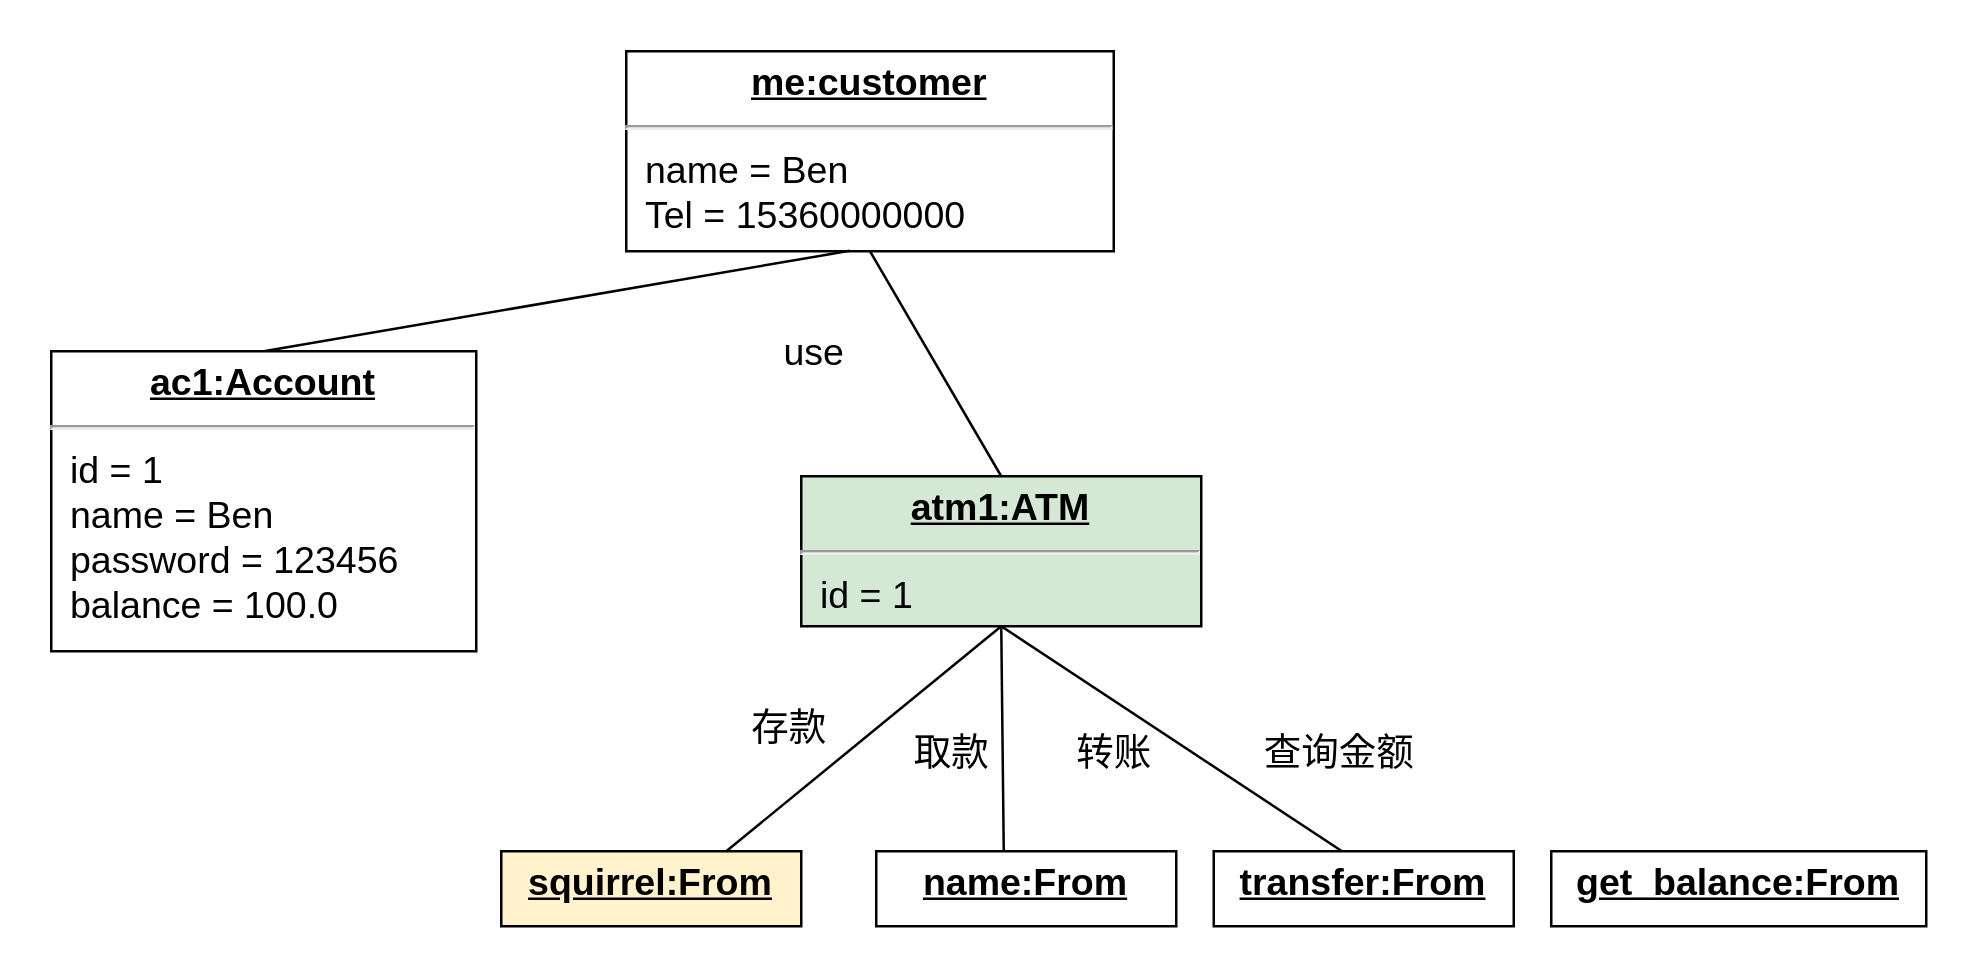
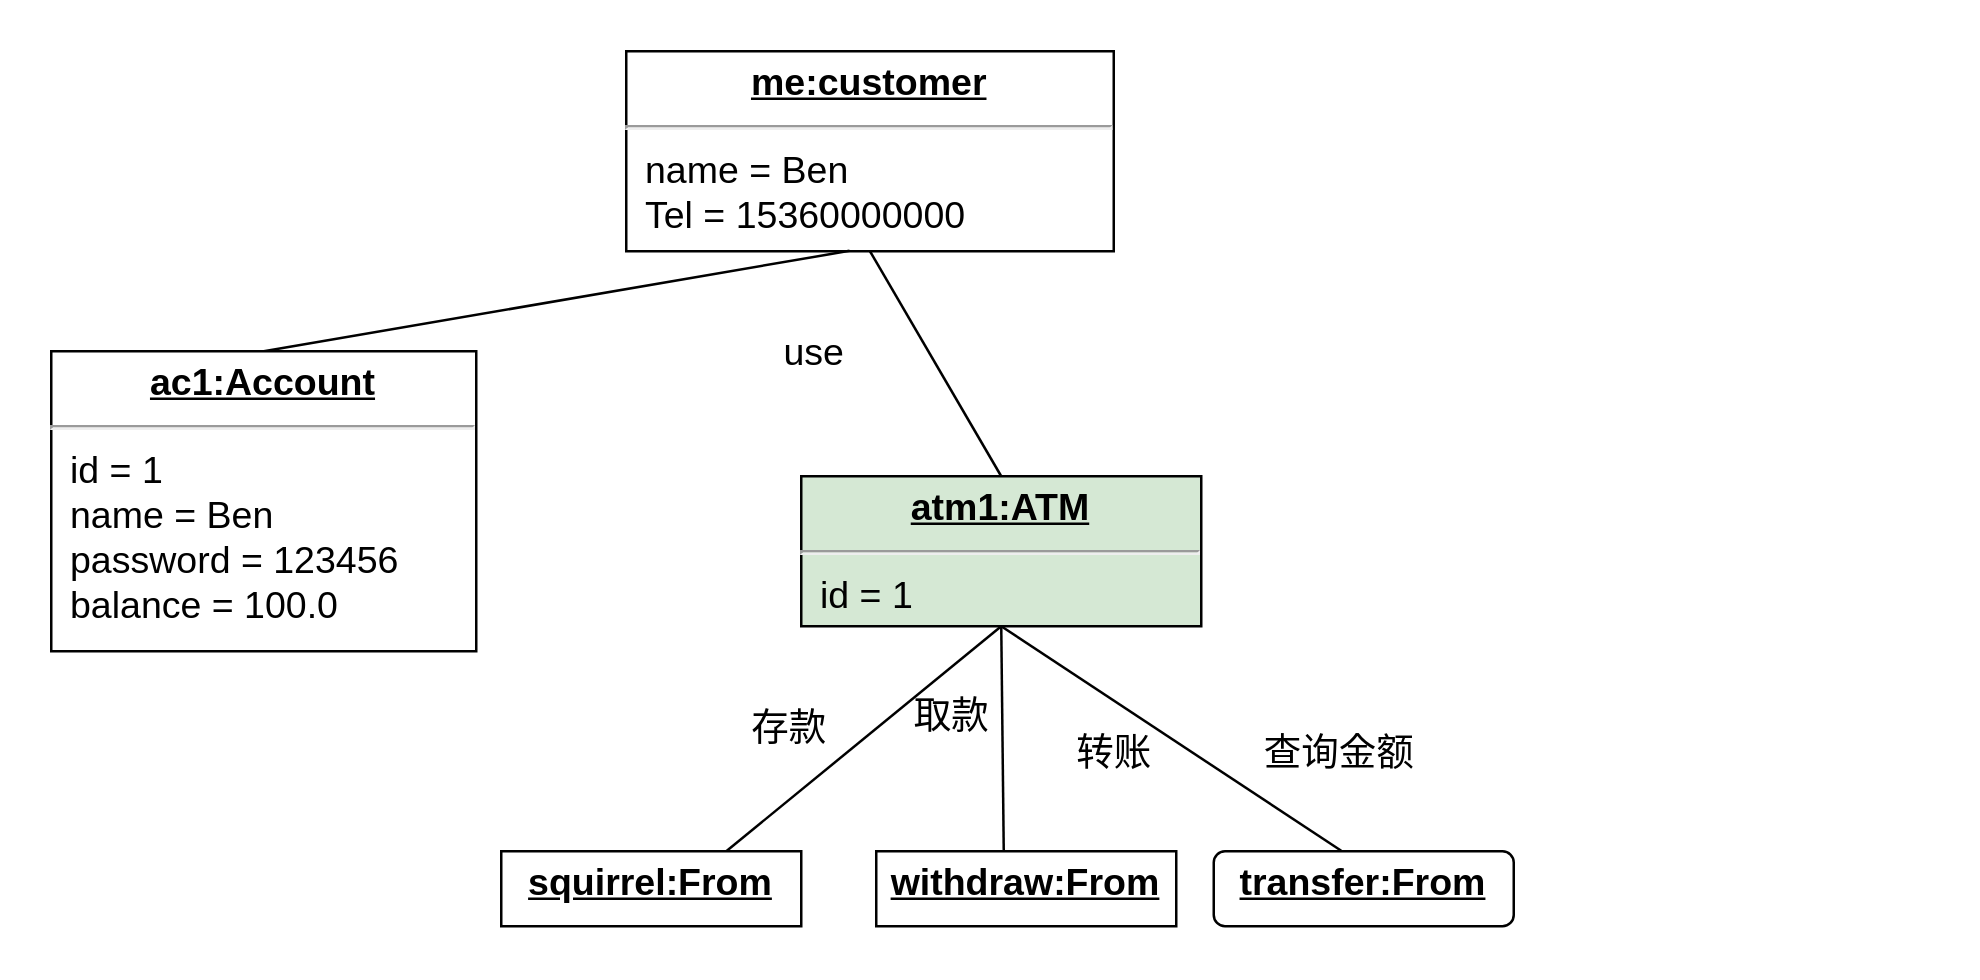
- <mxCell id="13" value="取款" style="text;html=1;align=center;verticalAlign=middle;resizable=0;points=[];autosize=1;strokeColor=none;fillColor=none;fontSize=15;" vertex="1" parent="1"><mxGeometry x="355" y="290" width="50" height="20" as="geometry" /></mxCell>
+ <mxCell id="13" value="取款" style="text;html=1;align=center;verticalAlign=middle;resizable=0;points=[];autosize=1;strokeColor=none;fillColor=none;fontSize=15;" vertex="1" parent="1"><mxGeometry x="355" y="275" width="50" height="20" as="geometry" /></mxCell>
- <mxCell id="12" value="&lt;p style=&quot;margin: 4px 0px 0px ; text-align: center ; text-decoration: underline ; font-size: 15px&quot;&gt;&lt;b&gt;&lt;font style=&quot;font-size: 15px&quot;&gt;name:From&lt;/font&gt;&lt;/b&gt;&lt;/p&gt;" style="verticalAlign=top;align=left;overflow=fill;fontSize=12;fontFamily=Helvetica;html=1;" vertex="1" parent="1"><mxGeometry x="350" y="340" width="120" height="30" as="geometry" /></mxCell>
+ <mxCell id="12" value="&lt;p style=&quot;margin: 4px 0px 0px ; text-align: center ; text-decoration: underline ; font-size: 15px&quot;&gt;&lt;b&gt;&lt;font style=&quot;font-size: 15px&quot;&gt;withdraw:From&lt;/font&gt;&lt;/b&gt;&lt;/p&gt;" style="verticalAlign=top;align=left;overflow=fill;fontSize=12;fontFamily=Helvetica;html=1;" vertex="1" parent="1"><mxGeometry x="350" y="340" width="120" height="30" as="geometry" /></mxCell>
- <mxCell id="9" value="&lt;p style=&quot;margin: 4px 0px 0px ; text-align: center ; text-decoration: underline ; font-size: 15px&quot;&gt;&lt;b&gt;&lt;font style=&quot;font-size: 15px&quot;&gt;squirrel:From&lt;/font&gt;&lt;/b&gt;&lt;/p&gt;" style="verticalAlign=top;align=left;overflow=fill;fontSize=12;fontFamily=Helvetica;html=1;fillColor=#fff2cc;" vertex="1" parent="1"><mxGeometry x="200" y="340" width="120" height="30" as="geometry" /></mxCell>
+ <mxCell id="9" value="&lt;p style=&quot;margin: 4px 0px 0px ; text-align: center ; text-decoration: underline ; font-size: 15px&quot;&gt;&lt;b&gt;&lt;font style=&quot;font-size: 15px&quot;&gt;squirrel:From&lt;/font&gt;&lt;/b&gt;&lt;/p&gt;" style="verticalAlign=top;align=left;overflow=fill;fontSize=12;fontFamily=Helvetica;html=1;" vertex="1" parent="1"><mxGeometry x="200" y="340" width="120" height="30" as="geometry" /></mxCell>
- <mxCell id="15" value="&lt;p style=&quot;margin: 4px 0px 0px ; text-align: center ; text-decoration: underline ; font-size: 15px&quot;&gt;&lt;b&gt;&lt;font style=&quot;font-size: 15px&quot;&gt;transfer:From&lt;/font&gt;&lt;/b&gt;&lt;/p&gt;" style="verticalAlign=top;align=left;overflow=fill;fontSize=12;fontFamily=Helvetica;html=1;" vertex="1" parent="1"><mxGeometry x="485" y="340" width="120" height="30" as="geometry" /></mxCell>
+ <mxCell id="15" value="&lt;p style=&quot;margin: 4px 0px 0px ; text-align: center ; text-decoration: underline ; font-size: 15px&quot;&gt;&lt;b&gt;&lt;font style=&quot;font-size: 15px&quot;&gt;transfer:From&lt;/font&gt;&lt;/b&gt;&lt;/p&gt;" style="verticalAlign=top;align=left;overflow=fill;fontSize=12;fontFamily=Helvetica;html=1;rounded=1;" vertex="1" parent="1"><mxGeometry x="485" y="340" width="120" height="30" as="geometry" /></mxCell>
- <mxCell id="17" value="&lt;p style=&quot;margin: 4px 0px 0px ; text-align: center ; text-decoration: underline ; font-size: 15px&quot;&gt;&lt;b&gt;&lt;font style=&quot;font-size: 15px&quot;&gt;get_balance:From&lt;/font&gt;&lt;/b&gt;&lt;/p&gt;" style="verticalAlign=top;align=left;overflow=fill;fontSize=12;fontFamily=Helvetica;html=1;" vertex="1" parent="1"><mxGeometry x="620" y="340" width="150" height="30" as="geometry" /></mxCell>
